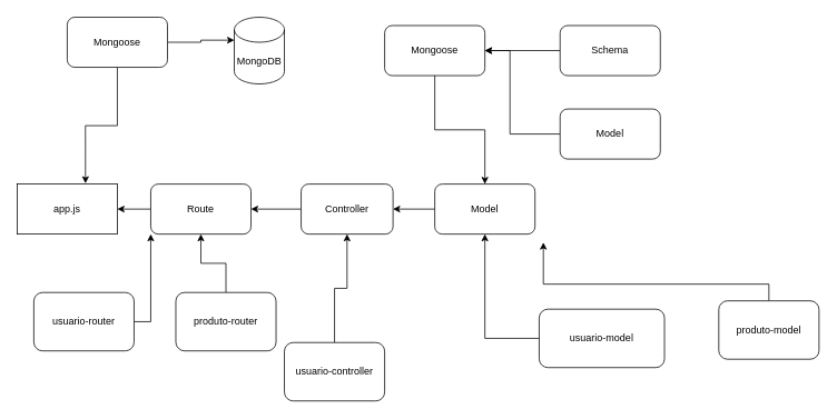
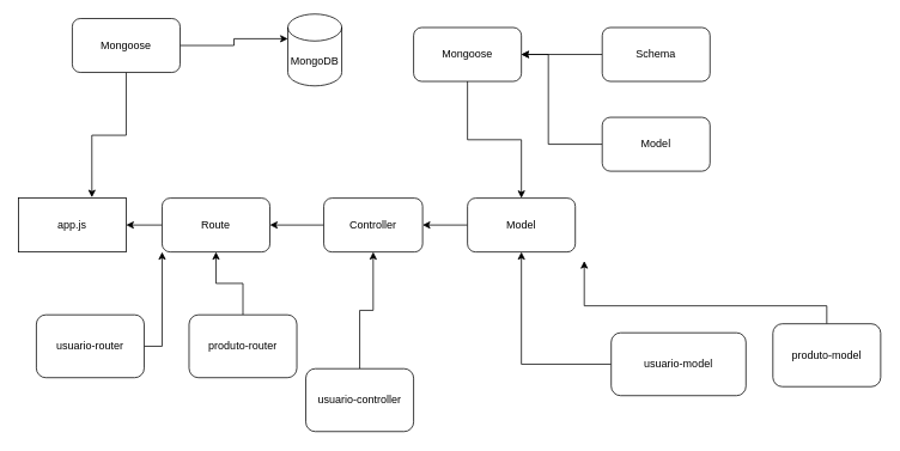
- <mxCell id="12" value="MongoDB" style="shape=cylinder3;whiteSpace=wrap;html=1;boundedLbl=1;backgroundOutline=1;size=15;" vertex="1" parent="1"><mxGeometry x="280" y="20" width="60" height="80" as="geometry" /></mxCell>
+ <mxCell id="12" value="MongoDB" style="shape=cylinder3;whiteSpace=wrap;html=1;boundedLbl=1;backgroundOutline=1;size=15;" vertex="1" parent="1"><mxGeometry x="320" y="15" width="60" height="80" as="geometry" /></mxCell>
- <mxCell id="28" value="usuario-model" style="rounded=1;whiteSpace=wrap;html=1;" vertex="1" parent="1"><mxGeometry x="645" y="370" width="150" height="70" as="geometry" /></mxCell>
+ <mxCell id="28" value="usuario-model" style="rounded=1;whiteSpace=wrap;html=1;" vertex="1" parent="1"><mxGeometry x="680" y="370" width="150" height="70" as="geometry" /></mxCell>
